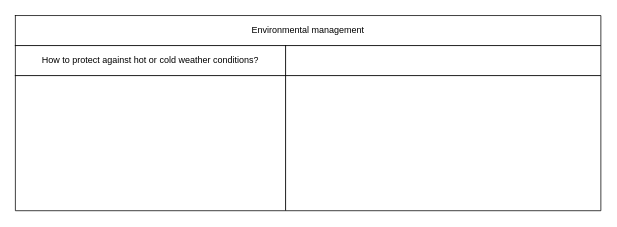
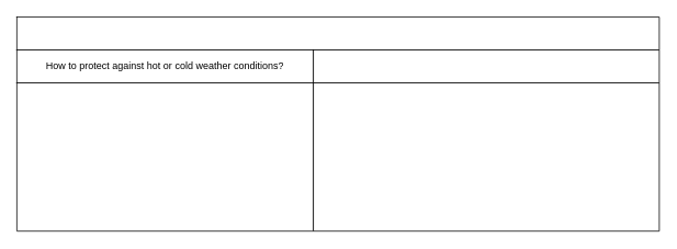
- <mxCell id="4" value="Environmental management" style="shape=partialRectangle;html=1;whiteSpace=wrap;connectable=0;overflow=hidden;fillColor=none;top=0;left=0;bottom=0;right=0;pointerEvents=1;" vertex="1" parent="3"><mxGeometry width="780" height="40" as="geometry" /></mxCell>
